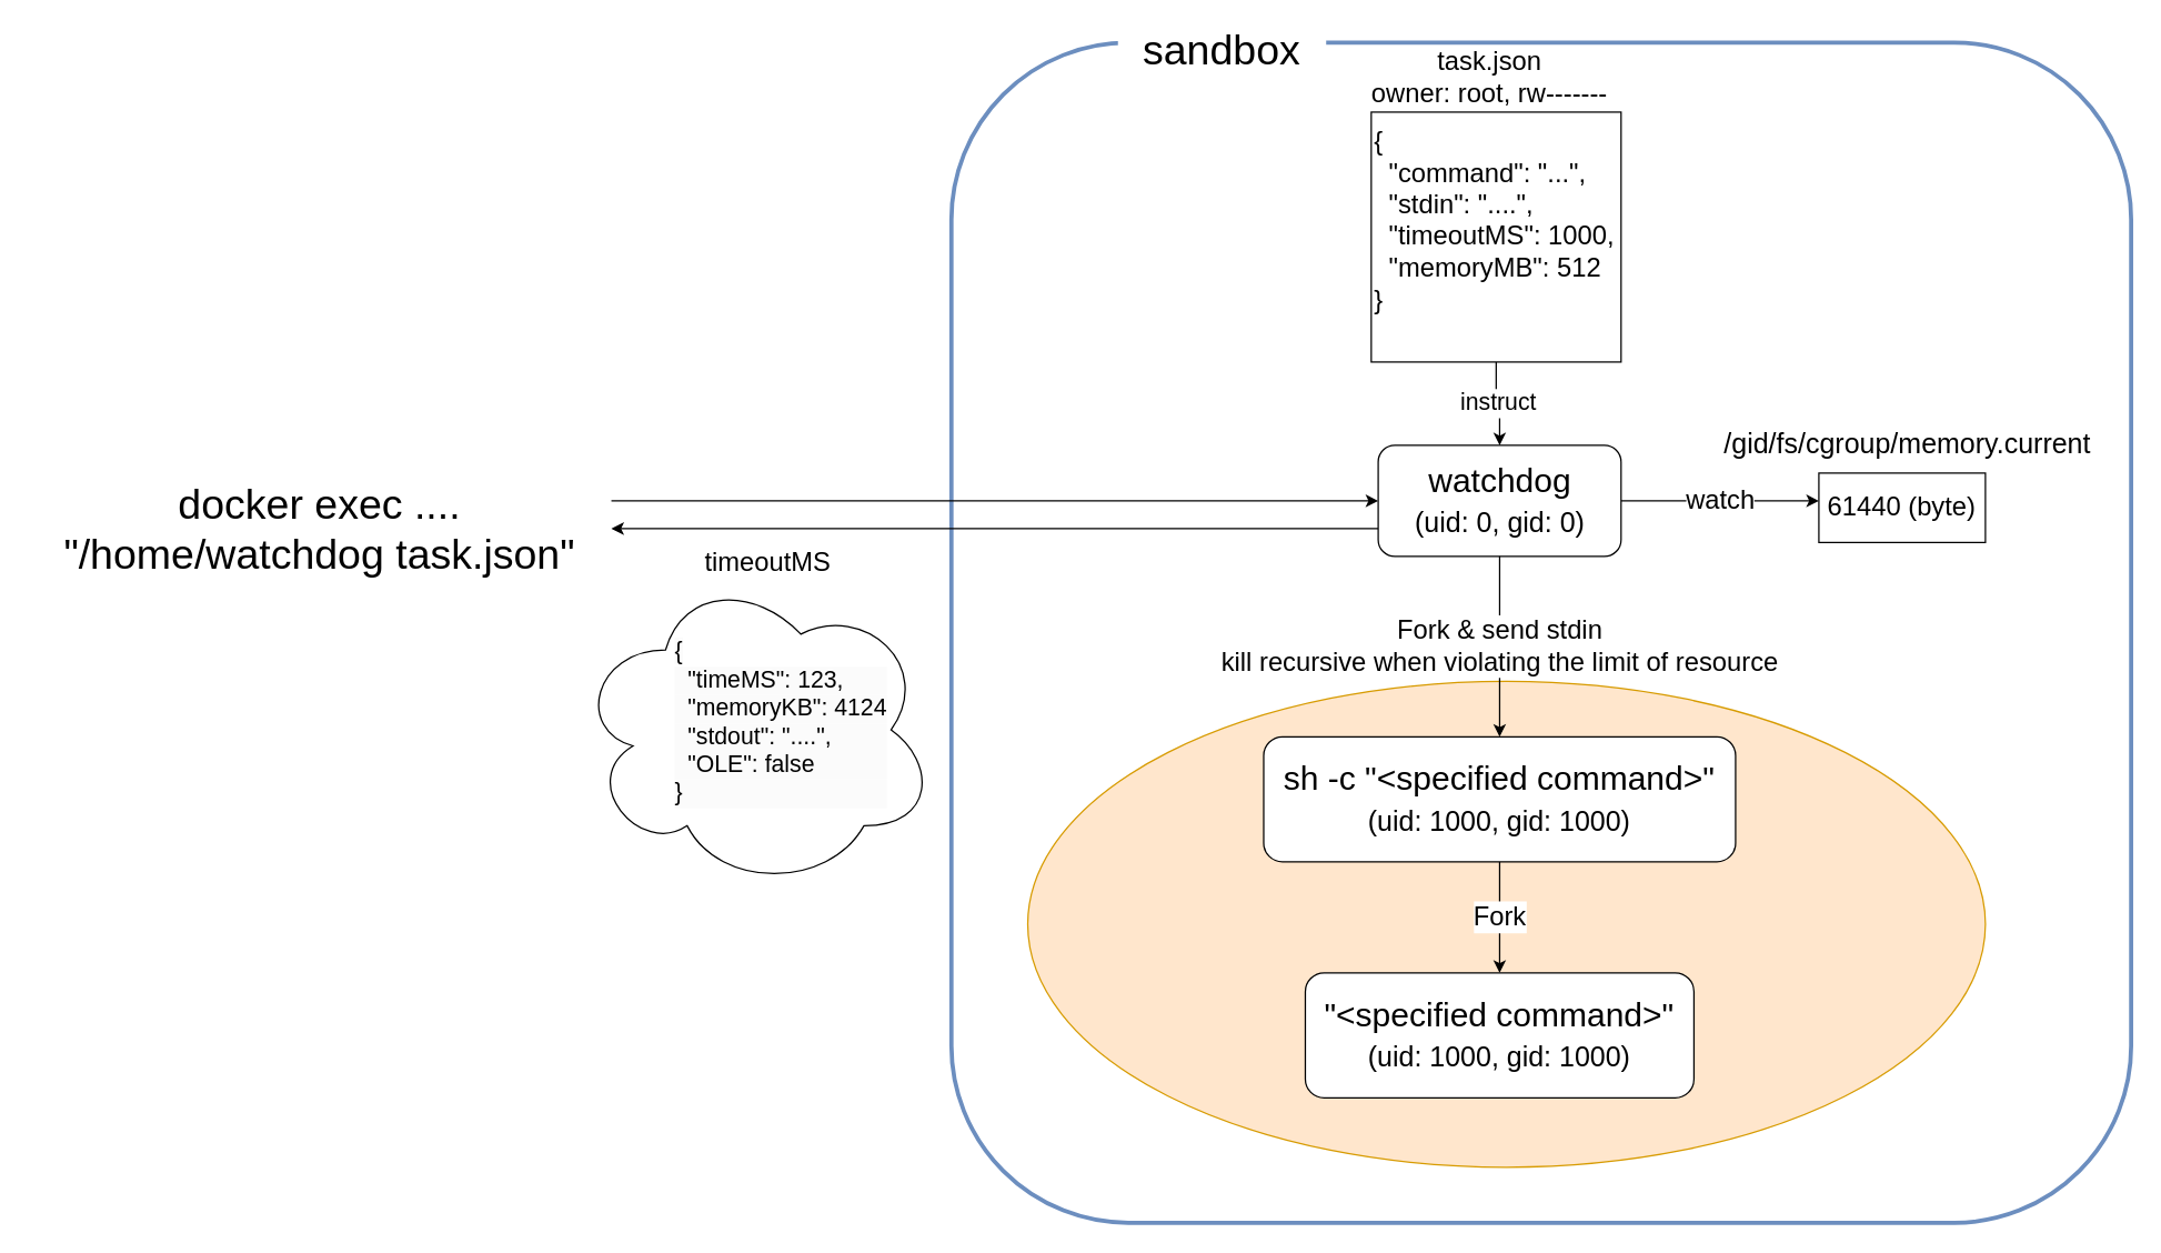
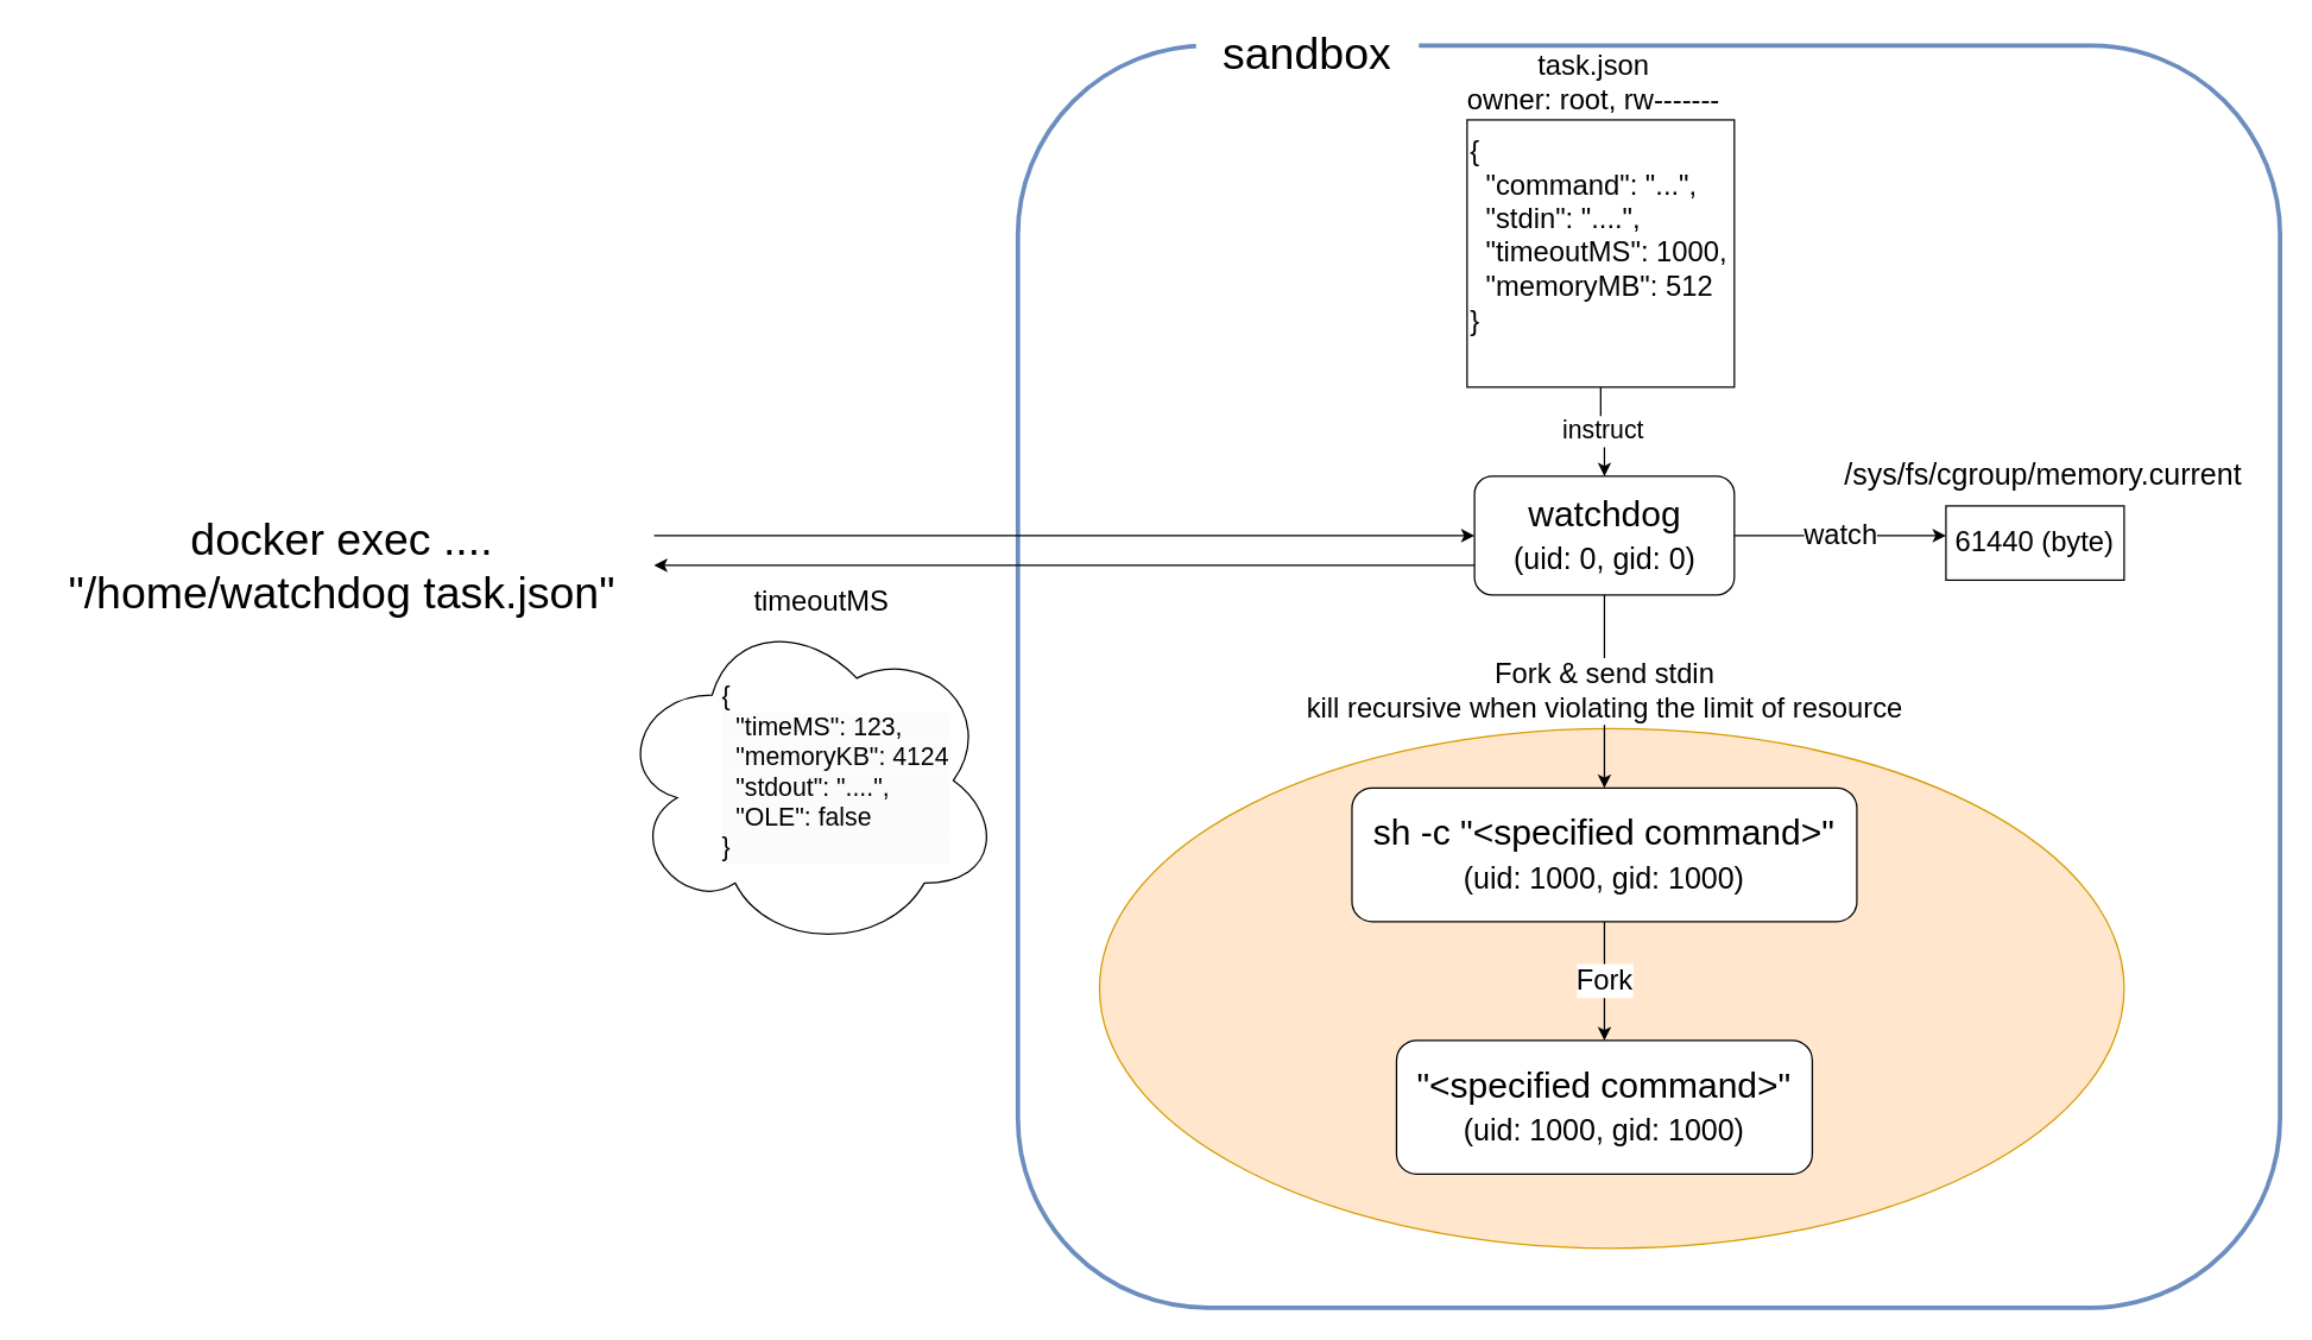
- <mxCell id="9" value="/gid/fs/cgroup/memory.current" style="text;whiteSpace=wrap;fontSize=20;" vertex="1" parent="8"><mxGeometry width="280" height="40" as="geometry" /></mxCell>
+ <mxCell id="9" value="/sys/fs/cgroup/memory.current" style="text;whiteSpace=wrap;fontSize=20;" vertex="1" parent="8"><mxGeometry width="280" height="40" as="geometry" /></mxCell>
